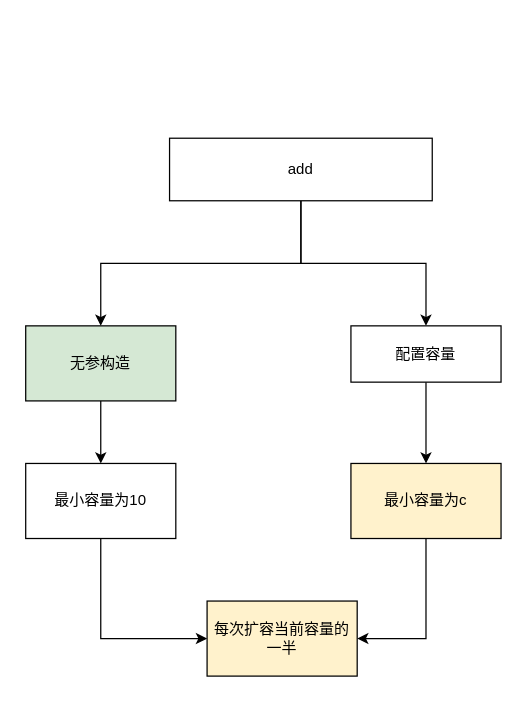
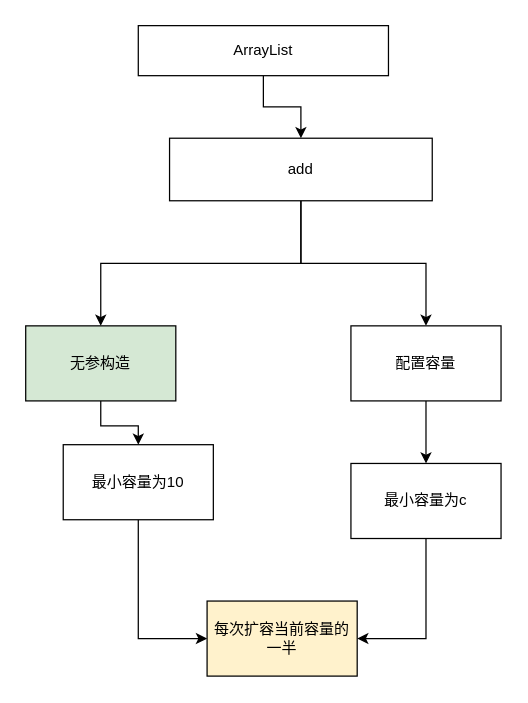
+ <mxCell id="3" value="ArrayList" style="rounded=0;whiteSpace=wrap;html=1;" vertex="1" parent="1"><mxGeometry x="110" y="20" width="200" height="40" as="geometry" /></mxCell>
+ <mxCell id="2" style="edgeStyle=orthogonalEdgeStyle;rounded=0;orthogonalLoop=1;jettySize=auto;html=1;" edge="1" parent="1" source="3" target="6"><mxGeometry relative="1" as="geometry" /></mxCell>
- <mxCell id="10" value="配置容量" style="rounded=0;whiteSpace=wrap;html=1;" vertex="1" parent="1"><mxGeometry x="280" y="260" width="120" height="45" as="geometry" /></mxCell>
+ <mxCell id="10" value="配置容量" style="rounded=0;whiteSpace=wrap;html=1;" vertex="1" parent="1"><mxGeometry x="280" y="260" width="120" height="60" as="geometry" /></mxCell>
- <mxCell id="12" value="最小容量为10" style="rounded=0;whiteSpace=wrap;html=1;" vertex="1" parent="1"><mxGeometry x="20" y="370" width="120" height="60" as="geometry" /></mxCell>
+ <mxCell id="12" value="最小容量为10" style="rounded=0;whiteSpace=wrap;html=1;" vertex="1" parent="1"><mxGeometry x="50" y="355" width="120" height="60" as="geometry" /></mxCell>
- <mxCell id="14" value="最小容量为c" style="rounded=0;whiteSpace=wrap;html=1;fillColor=#fff2cc;" vertex="1" parent="1"><mxGeometry x="280" y="370" width="120" height="60" as="geometry" /></mxCell>
+ <mxCell id="14" value="最小容量为c" style="rounded=0;whiteSpace=wrap;html=1;" vertex="1" parent="1"><mxGeometry x="280" y="370" width="120" height="60" as="geometry" /></mxCell>
